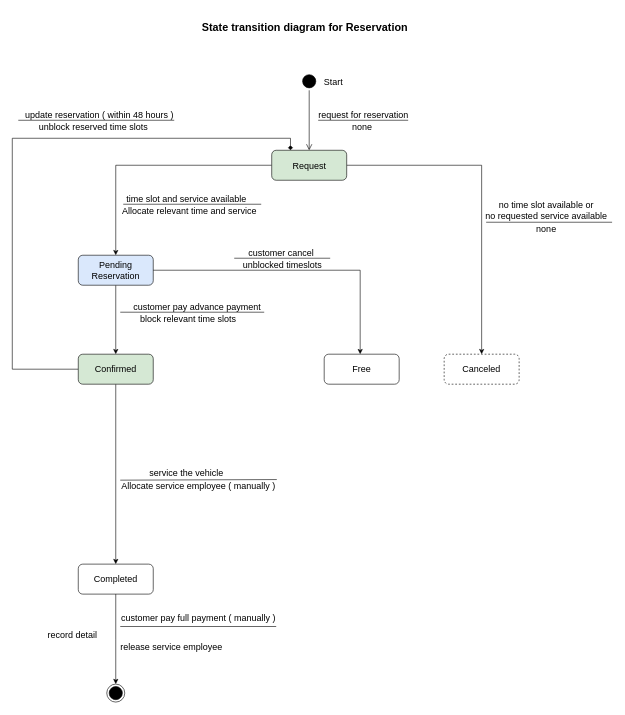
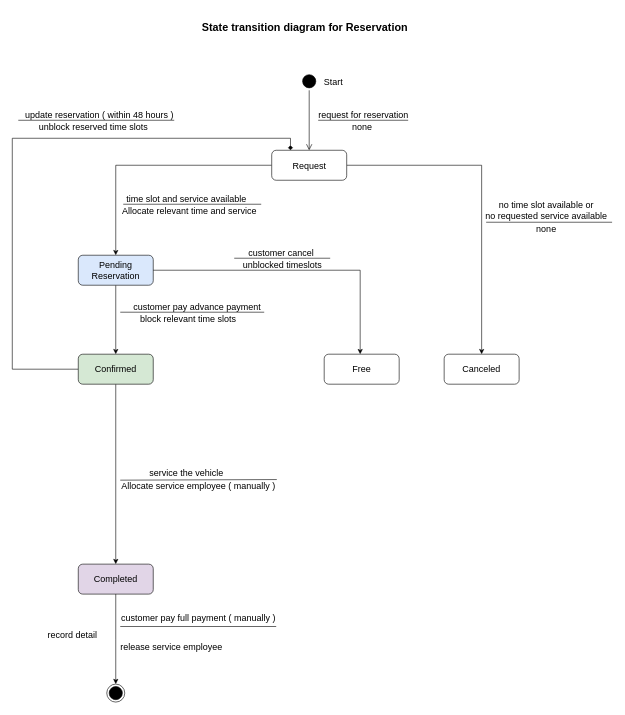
- <mxCell id="7" value="Request" style="rounded=1;whiteSpace=wrap;html=1;fontSize=15;fillColor=#d5e8d4;" parent="1" vertex="1"><mxGeometry x="452.5" y="250" width="125" height="50" as="geometry" /></mxCell>
+ <mxCell id="7" value="Request" style="rounded=1;whiteSpace=wrap;html=1;fontSize=15;" parent="1" vertex="1"><mxGeometry x="452.5" y="250" width="125" height="50" as="geometry" /></mxCell>
- <mxCell id="16" value="Canceled" style="rounded=1;whiteSpace=wrap;html=1;fontSize=15;dashed=1;" parent="1" vertex="1"><mxGeometry x="740" y="590" width="125" height="50" as="geometry" /></mxCell>
+ <mxCell id="16" value="Canceled" style="rounded=1;whiteSpace=wrap;html=1;fontSize=15;" parent="1" vertex="1"><mxGeometry x="740" y="590" width="125" height="50" as="geometry" /></mxCell>
- <mxCell id="15" value="Completed" style="rounded=1;whiteSpace=wrap;html=1;fontSize=15;" parent="1" vertex="1"><mxGeometry x="130" y="940" width="125" height="50" as="geometry" /></mxCell>
+ <mxCell id="15" value="Completed" style="rounded=1;whiteSpace=wrap;html=1;fontSize=15;fillColor=#e1d5e7;" parent="1" vertex="1"><mxGeometry x="130" y="940" width="125" height="50" as="geometry" /></mxCell>
